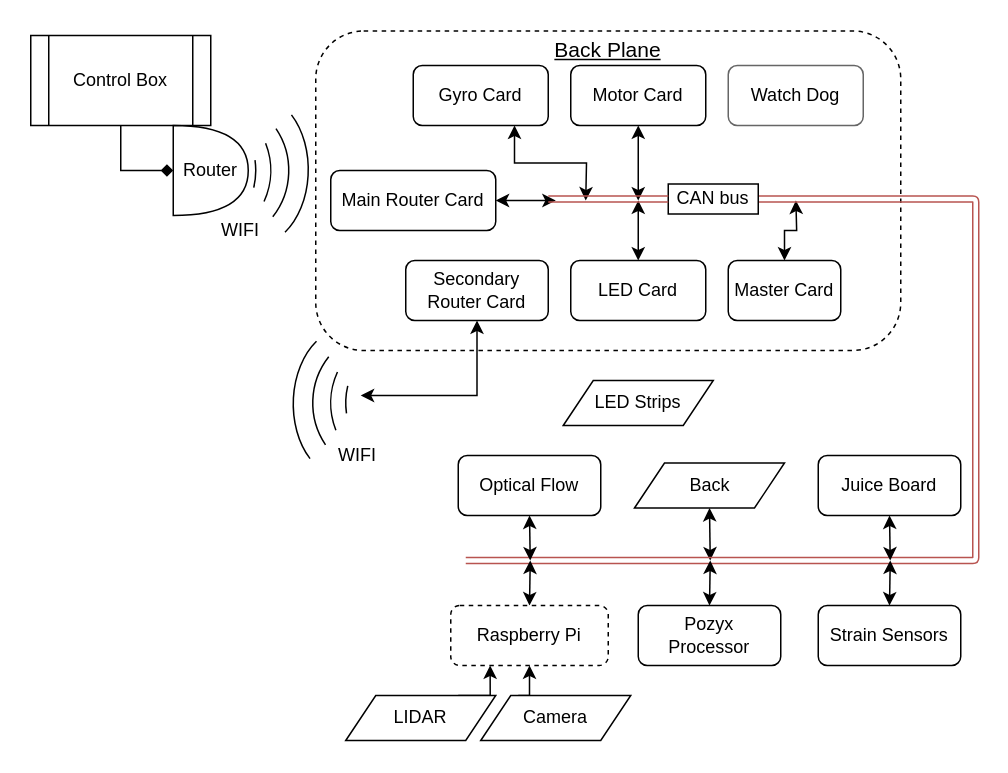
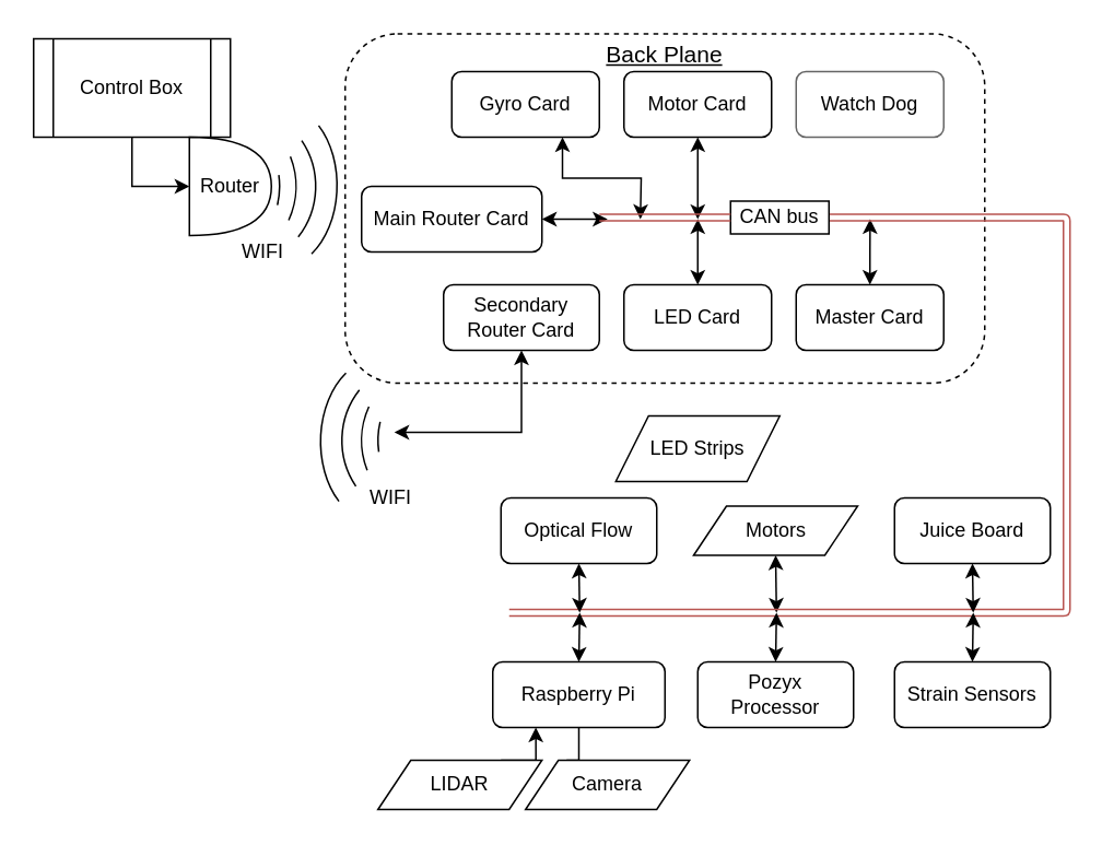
- <mxCell id="3" style="edgeStyle=orthogonalEdgeStyle;rounded=0;orthogonalLoop=1;jettySize=auto;html=1;exitX=0.5;exitY=1;exitDx=0;exitDy=0;entryX=0;entryY=0.5;entryDx=0;entryDy=0;entryPerimeter=0;endArrow=diamond;" edge="1" parent="1" source="4" target="11"><mxGeometry relative="1" as="geometry" /></mxCell>
+ <mxCell id="3" style="edgeStyle=orthogonalEdgeStyle;rounded=0;orthogonalLoop=1;jettySize=auto;html=1;exitX=0.5;exitY=1;exitDx=0;exitDy=0;entryX=0;entryY=0.5;entryDx=0;entryDy=0;entryPerimeter=0;" edge="1" parent="1" source="4" target="11"><mxGeometry relative="1" as="geometry" /></mxCell>
- <mxCell id="17" value="Master Card" style="rounded=1;whiteSpace=wrap;html=1;" vertex="1" parent="1"><mxGeometry x="485" y="173" width="75" height="40" as="geometry" /></mxCell>
+ <mxCell id="17" value="Master Card" style="rounded=1;whiteSpace=wrap;html=1;" vertex="1" parent="1"><mxGeometry x="485" y="173" width="90" height="40" as="geometry" /></mxCell>
- <mxCell id="26" value="LED Strips" style="shape=parallelogram;perimeter=parallelogramPerimeter;whiteSpace=wrap;html=1;strokeWidth=1;" vertex="1" parent="1"><mxGeometry x="375" y="253" width="100" height="30" as="geometry" /></mxCell>
+ <mxCell id="26" value="LED Strips" style="shape=parallelogram;perimeter=parallelogramPerimeter;whiteSpace=wrap;html=1;strokeWidth=1;" vertex="1" parent="1"><mxGeometry x="375" y="253" width="100" height="40" as="geometry" /></mxCell>
- <mxCell id="28" value="Back" style="shape=parallelogram;perimeter=parallelogramPerimeter;whiteSpace=wrap;html=1;strokeWidth=1;" vertex="1" parent="1"><mxGeometry x="422.5" y="308" width="100" height="30" as="geometry" /></mxCell>
+ <mxCell id="28" value="Motors" style="shape=parallelogram;perimeter=parallelogramPerimeter;whiteSpace=wrap;html=1;strokeWidth=1;" vertex="1" parent="1"><mxGeometry x="422.5" y="308" width="100" height="30" as="geometry" /></mxCell>
- <mxCell id="41" value="Raspberry Pi" style="rounded=1;whiteSpace=wrap;html=1;dashed=1;" vertex="1" parent="1"><mxGeometry x="300" y="403" width="105" height="40" as="geometry" /></mxCell>
+ <mxCell id="41" value="Raspberry Pi" style="rounded=1;whiteSpace=wrap;html=1;" vertex="1" parent="1"><mxGeometry x="300" y="403" width="105" height="40" as="geometry" /></mxCell>
- <mxCell id="44" style="edgeStyle=orthogonalEdgeStyle;rounded=0;orthogonalLoop=1;jettySize=auto;html=1;exitX=0.25;exitY=0;exitDx=0;exitDy=0;entryX=0.5;entryY=1;entryDx=0;entryDy=0;startArrow=none;startFill=0;" edge="1" parent="1" source="45" target="41"><mxGeometry relative="1" as="geometry" /></mxCell>
+ <mxCell id="44" style="edgeStyle=orthogonalEdgeStyle;rounded=0;orthogonalLoop=1;jettySize=auto;html=1;exitX=0.25;exitY=0;exitDx=0;exitDy=0;entryX=0.5;entryY=1;entryDx=0;entryDy=0;startArrow=none;startFill=0;endArrow=none;" edge="1" parent="1" source="45" target="41"><mxGeometry relative="1" as="geometry" /></mxCell>
